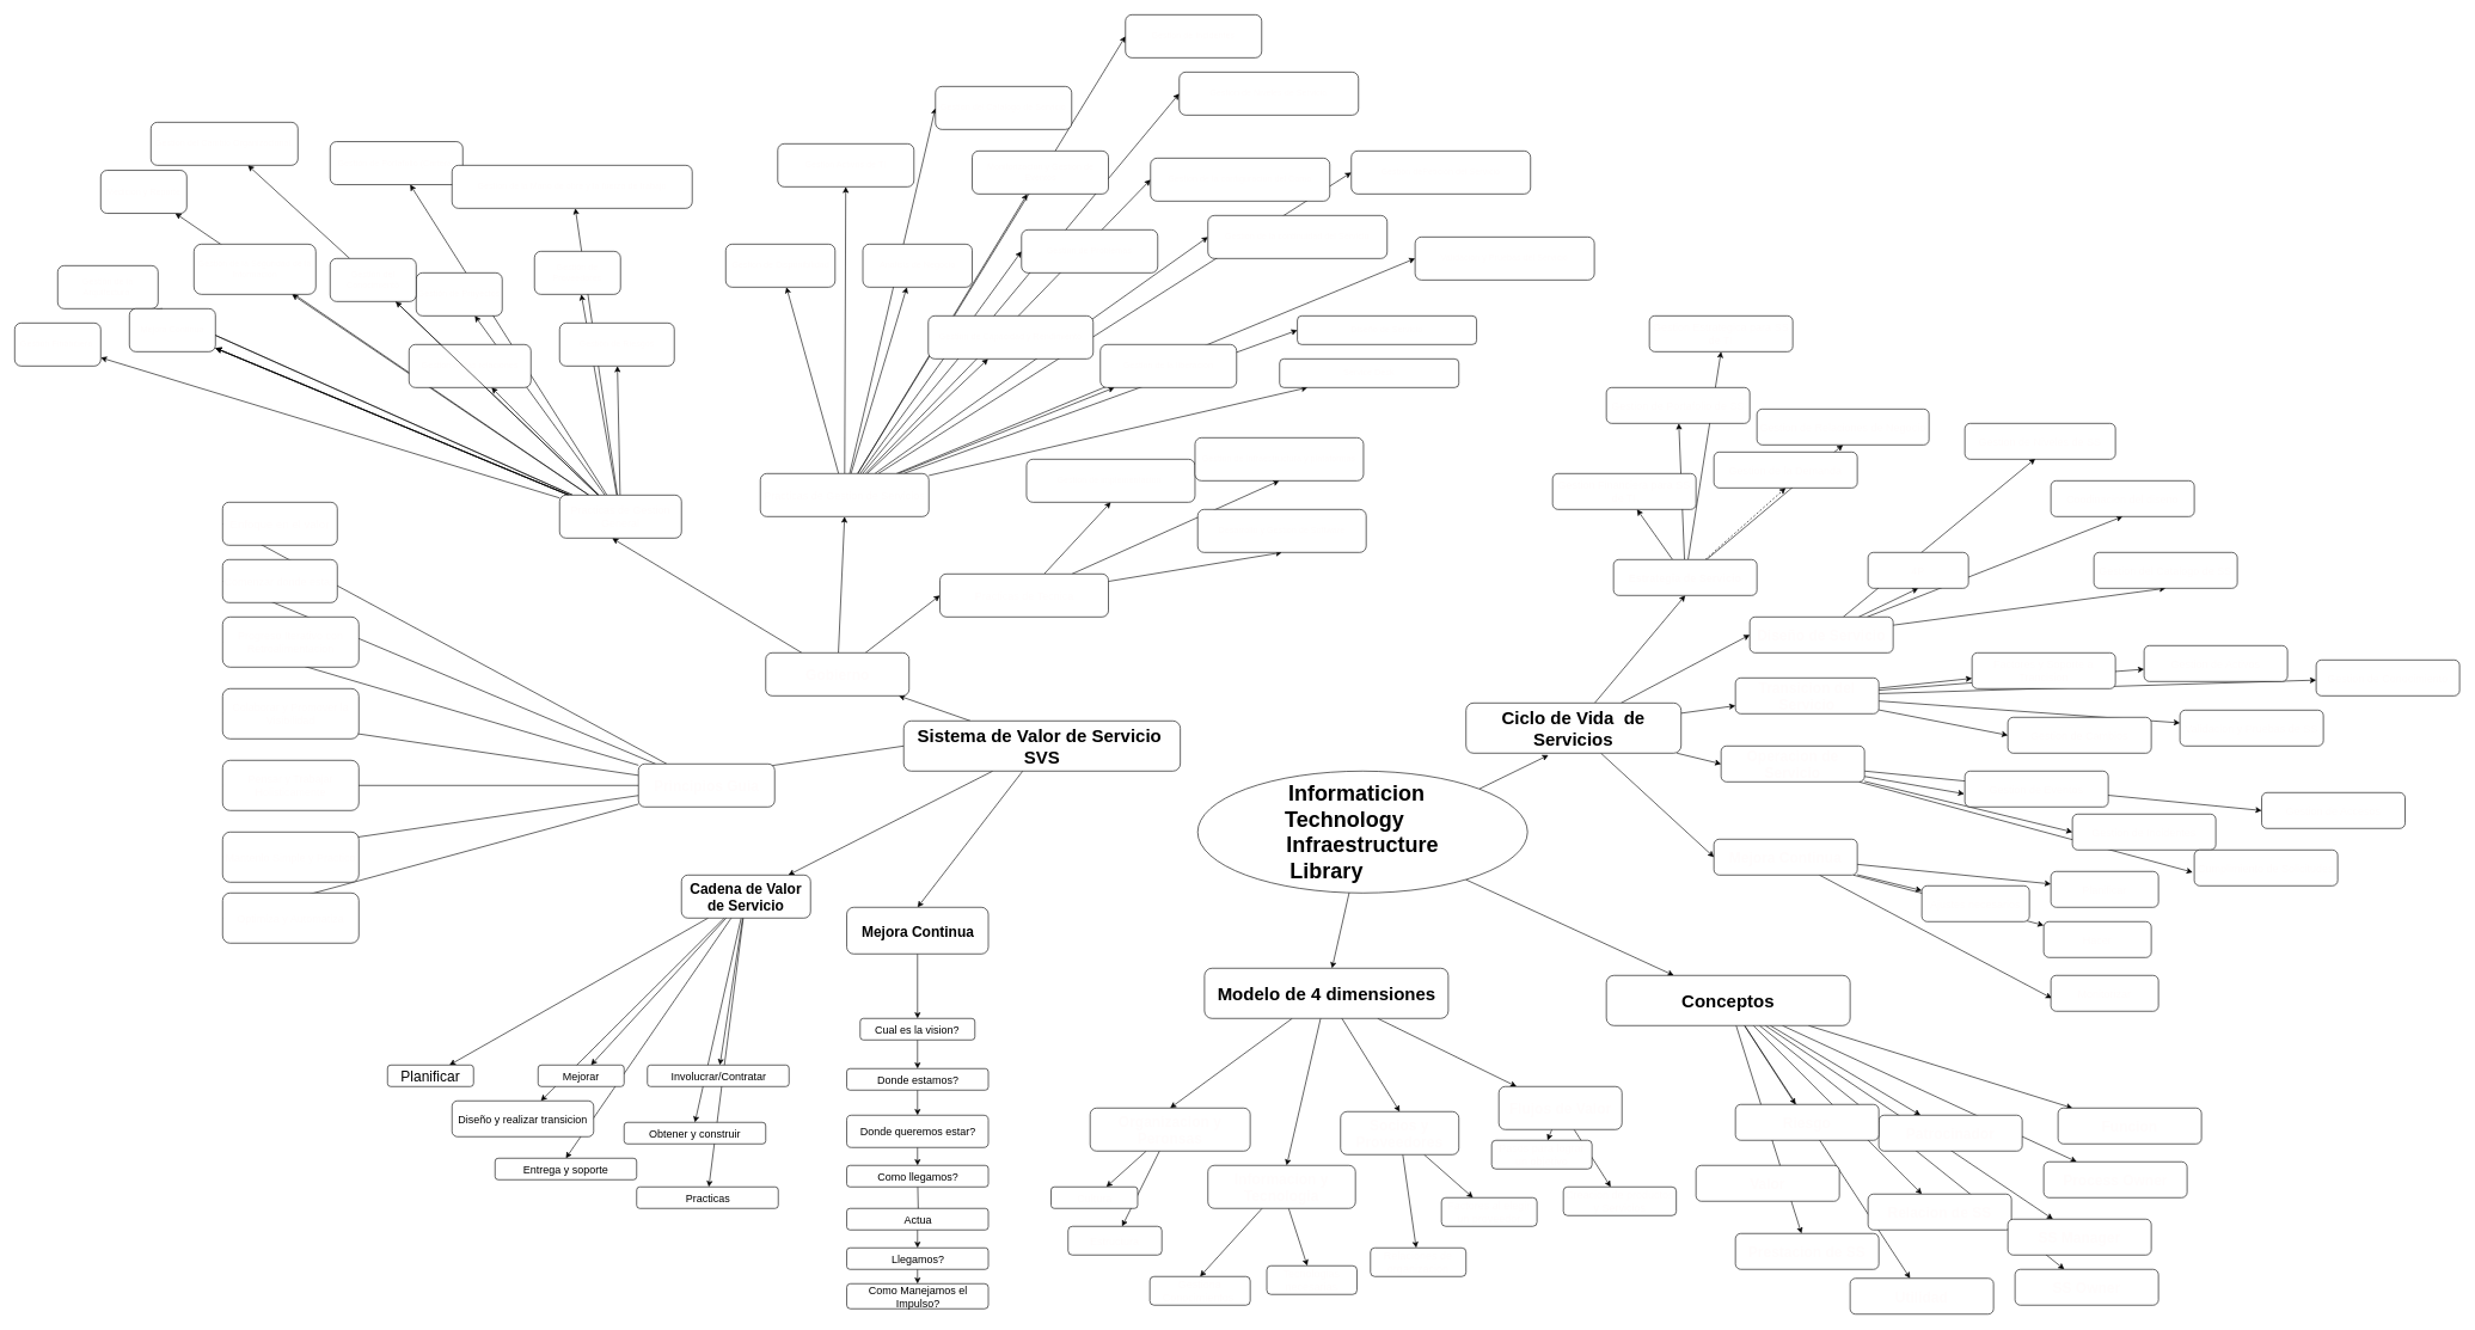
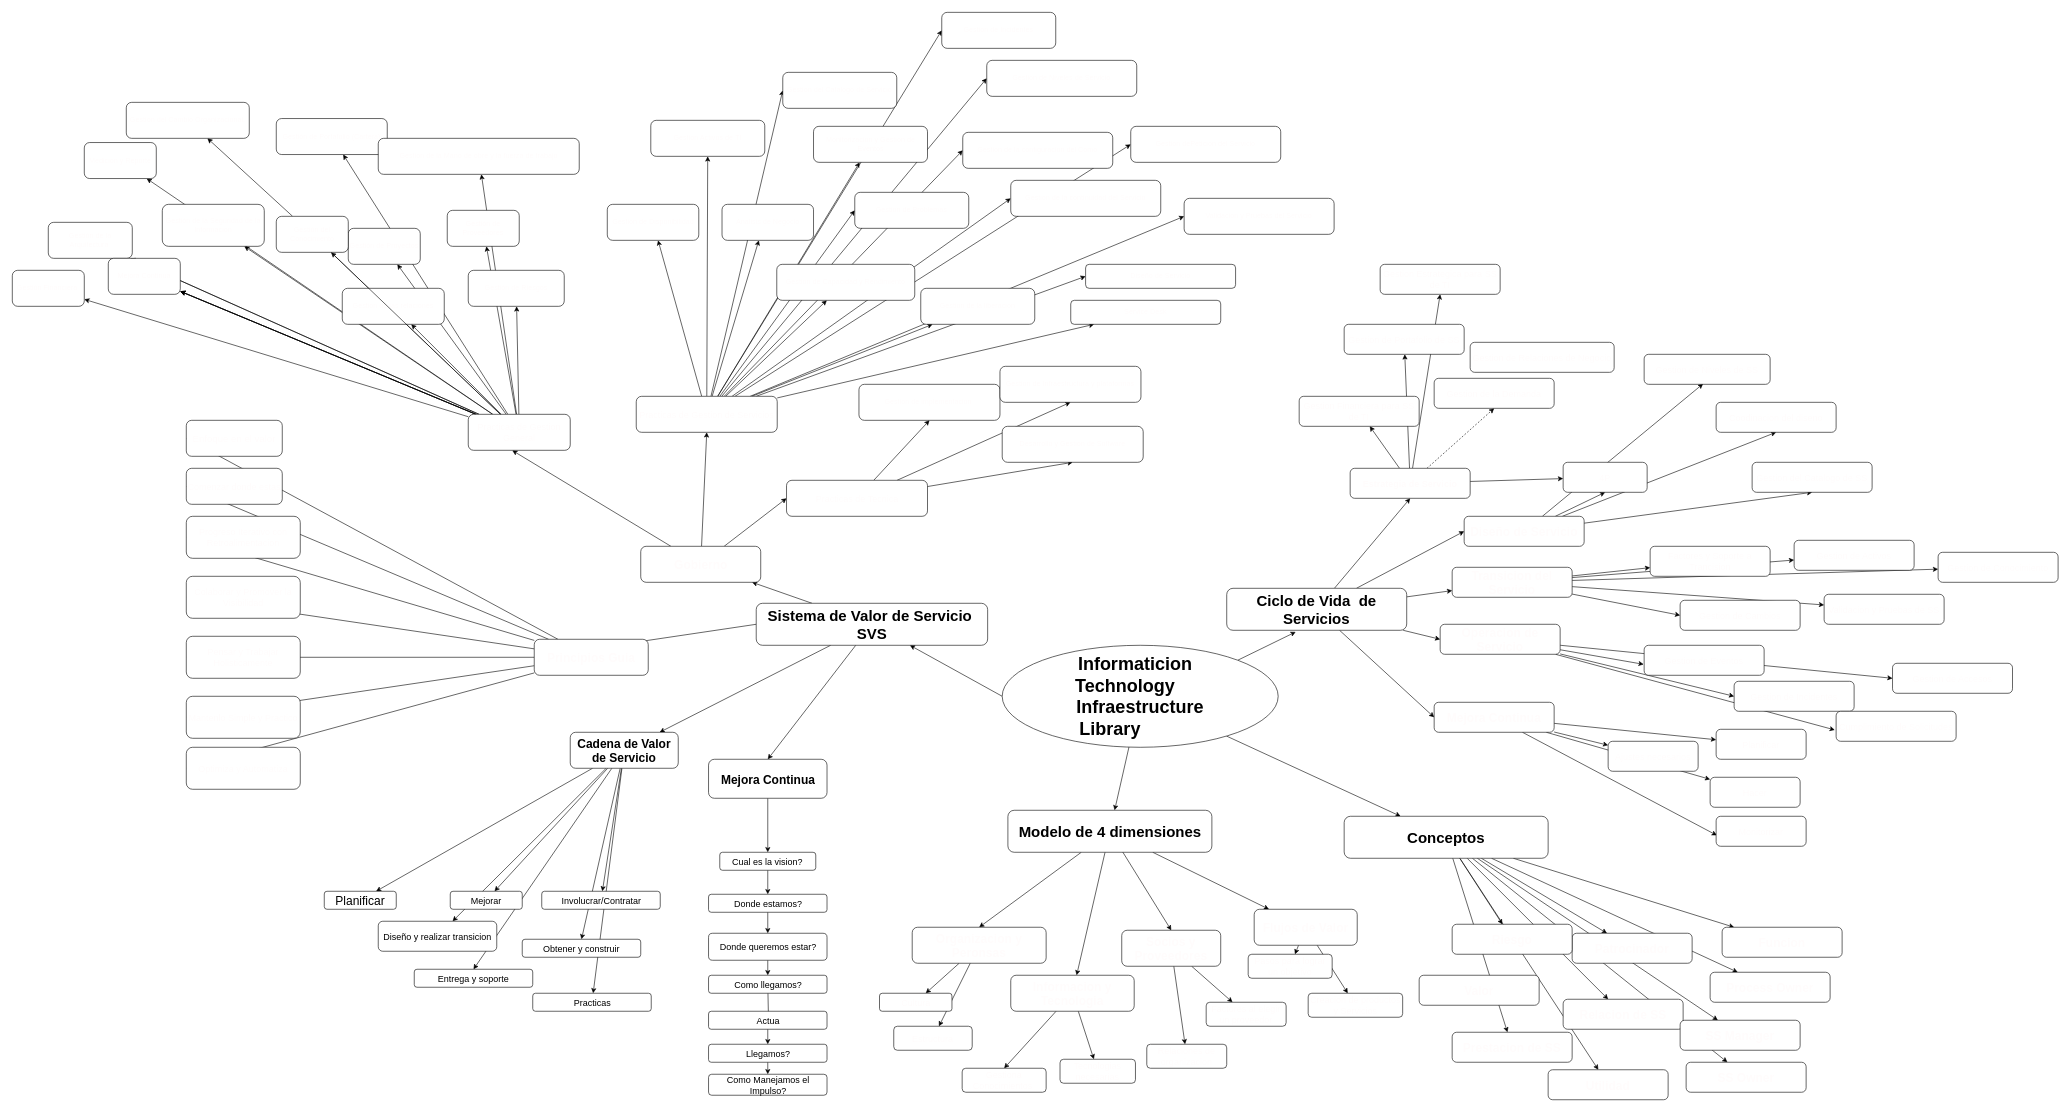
- <mxCell id="34" style="edgeStyle=none;html=1;entryX=0.5;entryY=1;entryDx=0;entryDy=0;fontSize=25;fontColor=#FFFCFC;" edge="1" parent="1" source="35" target="192"><mxGeometry relative="1" as="geometry" /></mxCell>
+ <mxCell id="34" style="edgeStyle=none;html=1;fontSize=25;fontColor=#FFFCFC;" edge="1" parent="1" source="35" target="193"><mxGeometry relative="1" as="geometry" /></mxCell>
+ <mxCell id="2" style="edgeStyle=none;html=1;exitX=0;exitY=0.5;exitDx=0;exitDy=0;fontSize=20;fontColor=#000000;" edge="1" parent="1" source="6" target="17"><mxGeometry relative="1" as="geometry" /></mxCell>
- <mxCell id="207" value="Hacer" style="rounded=1;whiteSpace=wrap;html=1;labelBackgroundColor=none;fontSize=15;fontColor=#FFFCFC;" vertex="1" parent="1"><mxGeometry x="2850" y="1285" width="150" height="50" as="geometry" /></mxCell>
+ <mxCell id="207" value="Hacer" style="rounded=1;whiteSpace=wrap;html=1;labelBackgroundColor=none;fontSize=15;fontColor=#FFFCFC;" vertex="1" parent="1"><mxGeometry x="2850" y="1295" width="150" height="50" as="geometry" /></mxCell>
